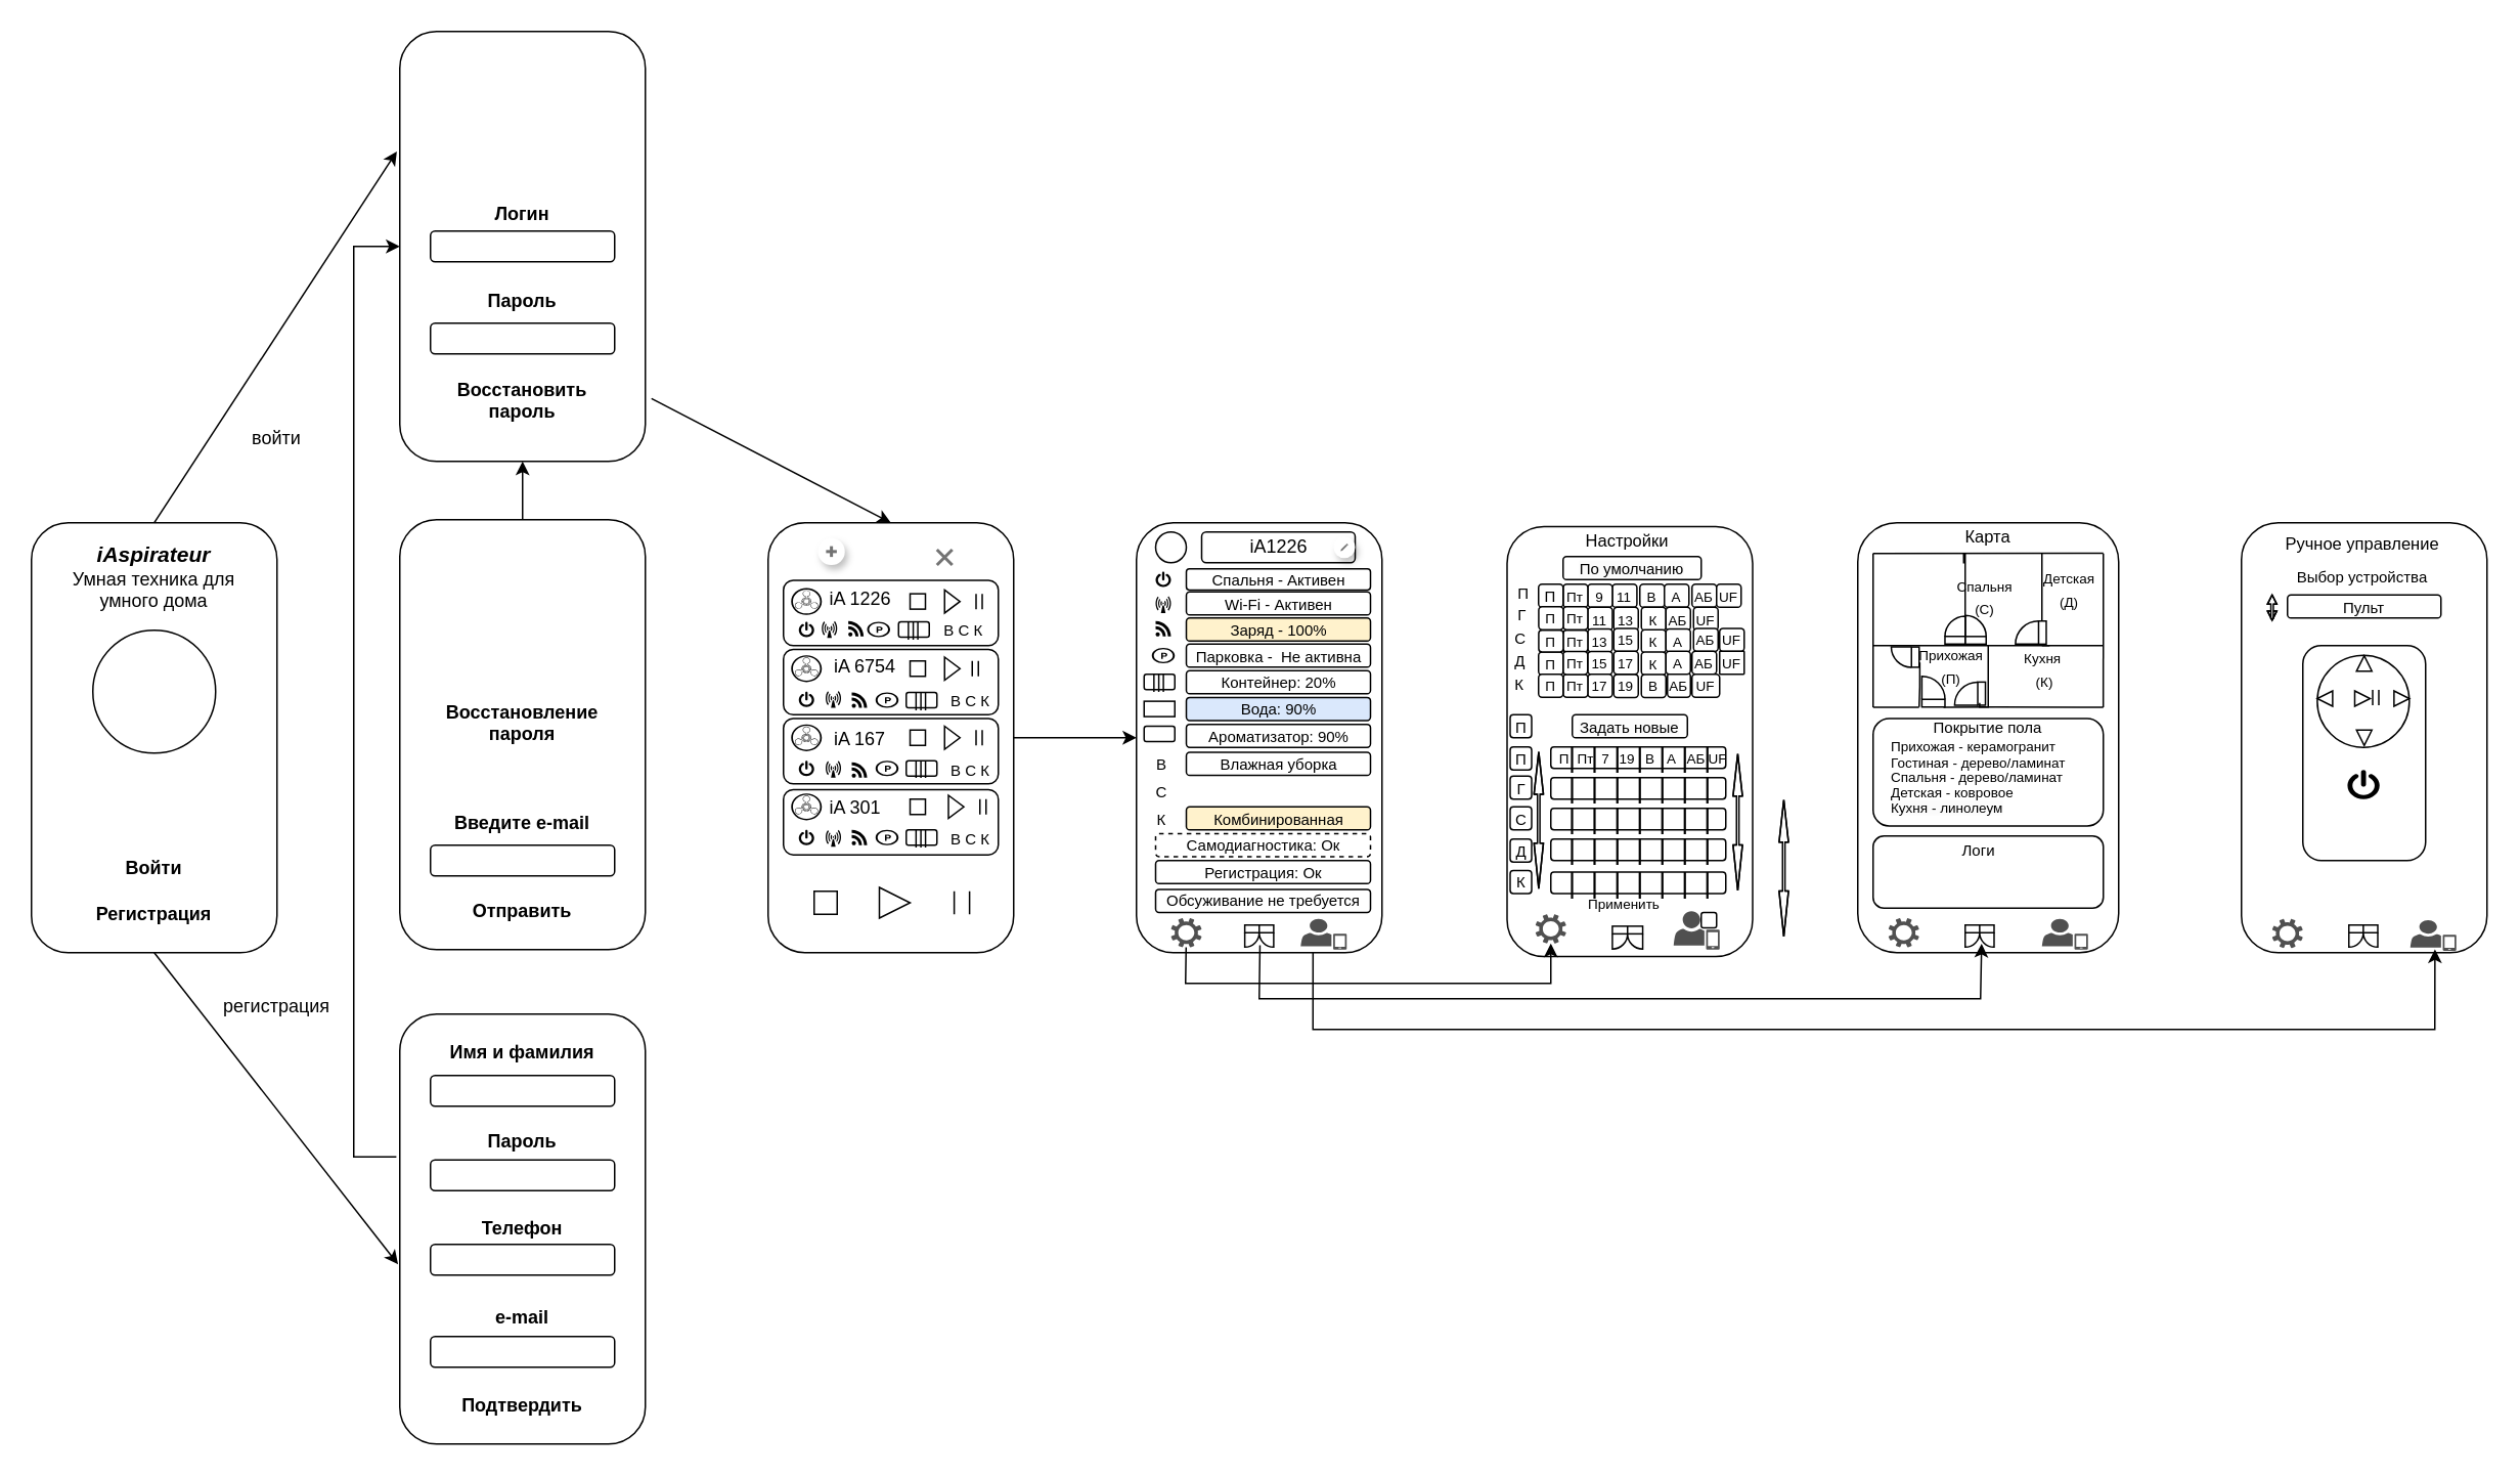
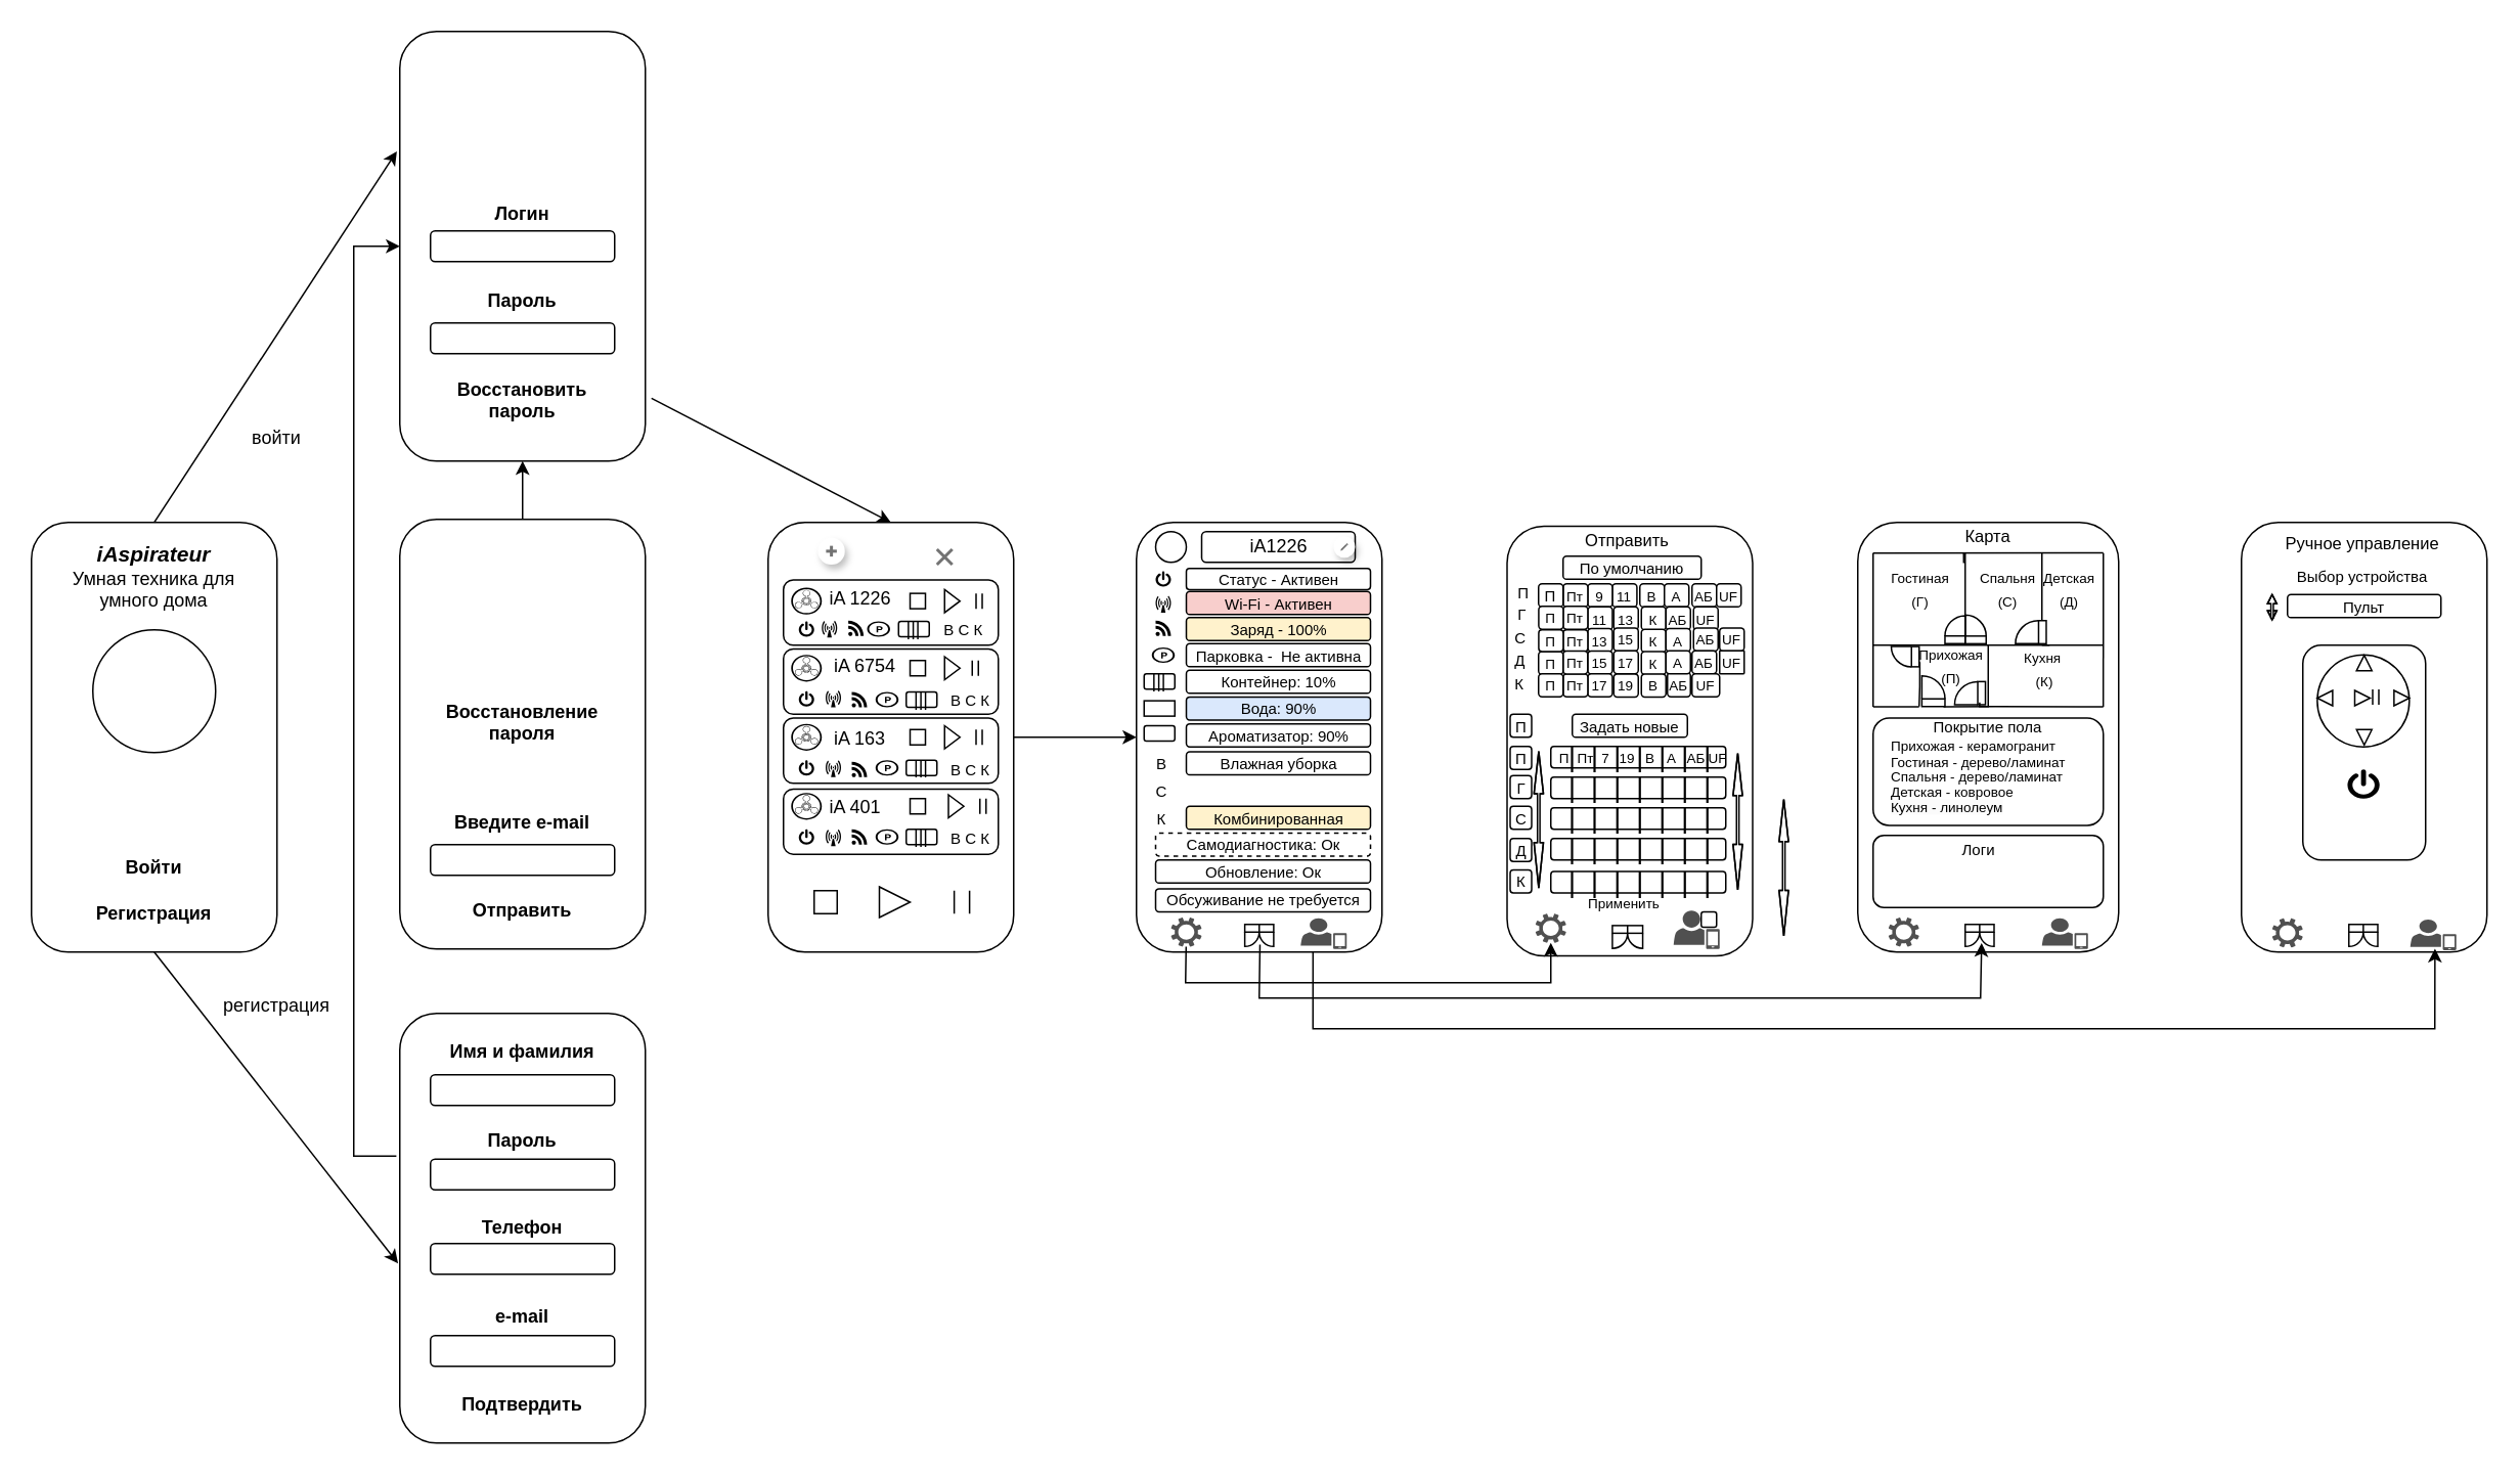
- <mxCell id="124" value="&lt;font style=&quot;font-size: 11px;&quot;&gt;Настройки&lt;/font&gt;" style="text;html=1;strokeColor=none;fillColor=none;align=center;verticalAlign=middle;whiteSpace=wrap;rounded=0;" vertex="1" parent="1"><mxGeometry x="1030" y="338" width="60" height="28" as="geometry" /></mxCell>
+ <mxCell id="124" value="&lt;font style=&quot;font-size: 11px;&quot;&gt;Отправить&lt;/font&gt;" style="text;html=1;strokeColor=none;fillColor=none;align=center;verticalAlign=middle;whiteSpace=wrap;rounded=0;" vertex="1" parent="1"><mxGeometry x="1030" y="338" width="60" height="28" as="geometry" /></mxCell>
- <mxCell id="86" value="&lt;font style=&quot;font-size: 10px;&quot;&gt;Спальня - Активен&lt;/font&gt;" style="rounded=1;whiteSpace=wrap;html=1;" parent="1" vertex="1"><mxGeometry x="772.5" y="370" width="120" height="13.75" as="geometry" /></mxCell>
+ <mxCell id="86" value="&lt;font style=&quot;font-size: 10px;&quot;&gt;Статус - Активен&lt;/font&gt;" style="rounded=1;whiteSpace=wrap;html=1;" parent="1" vertex="1"><mxGeometry x="772.5" y="370" width="120" height="13.75" as="geometry" /></mxCell>
+ <mxCell id="206" value="&lt;font style=&quot;font-size: 9px;&quot;&gt;Гостиная&lt;br&gt;(Г)&lt;br&gt;&lt;/font&gt;" style="text;html=1;strokeColor=none;fillColor=none;align=center;verticalAlign=middle;whiteSpace=wrap;rounded=0;" vertex="1" parent="1"><mxGeometry x="1236" y="372.5" width="30" height="21" as="geometry" /></mxCell>
- <mxCell id="207" value="&lt;font style=&quot;font-size: 9px;&quot;&gt;Спальня&lt;br&gt;(С)&lt;br&gt;&lt;/font&gt;" style="text;html=1;strokeColor=none;fillColor=none;align=center;verticalAlign=middle;whiteSpace=wrap;rounded=0;" vertex="1" parent="1"><mxGeometry x="1278.18" y="377.5" width="30" height="21" as="geometry" /></mxCell>
+ <mxCell id="207" value="&lt;font style=&quot;font-size: 9px;&quot;&gt;Спальня&lt;br&gt;(С)&lt;br&gt;&lt;/font&gt;" style="text;html=1;strokeColor=none;fillColor=none;align=center;verticalAlign=middle;whiteSpace=wrap;rounded=0;" vertex="1" parent="1"><mxGeometry x="1293.18" y="372.5" width="30" height="21" as="geometry" /></mxCell>
- <mxCell id="96" value="&lt;font style=&quot;font-size: 10px;&quot;&gt;Wi-Fi -&amp;nbsp;&lt;/font&gt;&lt;font style=&quot;font-size: 10px;&quot;&gt;Активен&lt;/font&gt;" style="rounded=1;whiteSpace=wrap;html=1;" parent="1" vertex="1"><mxGeometry x="772.5" y="385" width="120" height="15" as="geometry" /></mxCell>
+ <mxCell id="96" value="&lt;font style=&quot;font-size: 10px;&quot;&gt;Wi-Fi -&amp;nbsp;&lt;/font&gt;&lt;font style=&quot;font-size: 10px;&quot;&gt;Активен&lt;/font&gt;" style="rounded=1;whiteSpace=wrap;html=1;fillColor=#f8cecc;" parent="1" vertex="1"><mxGeometry x="772.5" y="385" width="120" height="15" as="geometry" /></mxCell>
- <mxCell id="98" value="&lt;font style=&quot;font-size: 10px;&quot;&gt;Контейнер: 20%&lt;/font&gt;" style="rounded=1;whiteSpace=wrap;html=1;" parent="1" vertex="1"><mxGeometry x="772.5" y="436.38" width="120" height="15" as="geometry" /></mxCell>
+ <mxCell id="98" value="&lt;font style=&quot;font-size: 10px;&quot;&gt;Контейнер: 10%&lt;/font&gt;" style="rounded=1;whiteSpace=wrap;html=1;" parent="1" vertex="1"><mxGeometry x="772.5" y="436.38" width="120" height="15" as="geometry" /></mxCell>
- <mxCell id="57" value="&amp;nbsp;iA 167" style="text;html=1;strokeColor=none;fillColor=none;align=left;verticalAlign=middle;whiteSpace=wrap;rounded=0;" parent="1" vertex="1"><mxGeometry x="537.5" y="471.25" width="52.5" height="20" as="geometry" /></mxCell>
+ <mxCell id="57" value="&amp;nbsp;iA 163" style="text;html=1;strokeColor=none;fillColor=none;align=left;verticalAlign=middle;whiteSpace=wrap;rounded=0;" parent="1" vertex="1"><mxGeometry x="537.5" y="471.25" width="52.5" height="20" as="geometry" /></mxCell>
- <mxCell id="69" value="&amp;nbsp;iA 301" style="text;html=1;strokeColor=none;fillColor=none;align=left;verticalAlign=middle;whiteSpace=wrap;rounded=0;" parent="1" vertex="1"><mxGeometry x="535" y="516.25" width="55" height="20" as="geometry" /></mxCell>
+ <mxCell id="69" value="&amp;nbsp;iA 401" style="text;html=1;strokeColor=none;fillColor=none;align=left;verticalAlign=middle;whiteSpace=wrap;rounded=0;" parent="1" vertex="1"><mxGeometry x="535" y="516.25" width="55" height="20" as="geometry" /></mxCell>
- <mxCell id="222" value="&lt;font style=&quot;font-size: 10px;&quot;&gt;Регистрация: Ок&lt;/font&gt;" style="rounded=1;whiteSpace=wrap;html=1;" vertex="1" parent="1"><mxGeometry x="752.5" y="560" width="140" height="15" as="geometry" /></mxCell>
+ <mxCell id="222" value="&lt;font style=&quot;font-size: 10px;&quot;&gt;Обновление: Ок&lt;/font&gt;" style="rounded=1;whiteSpace=wrap;html=1;" vertex="1" parent="1"><mxGeometry x="752.5" y="560" width="140" height="15" as="geometry" /></mxCell>
